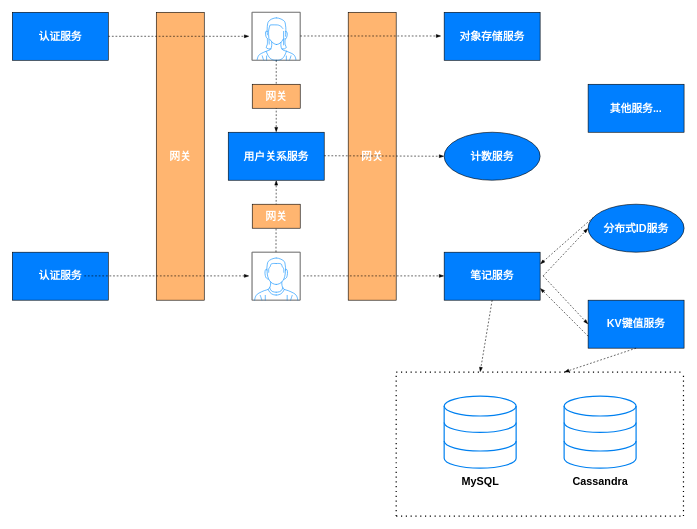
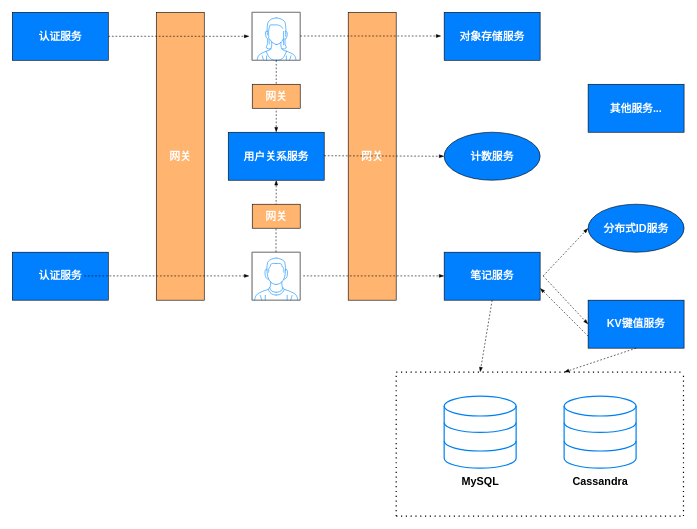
- <mxCell id="23" value="" style="fontSize=12;html=1;endArrow=blockThin;endFill=1;startArrow=none;rounded=0;startFill=0;dashed=1;exitX=0;exitY=0.25;exitDx=0;exitDy=0;entryX=1;entryY=0.25;entryDx=0;entryDy=0;" parent="1" source="19" target="15" edge="1"><mxGeometry width="60" height="60" relative="1" as="geometry"><mxPoint x="915" y="469.5" as="sourcePoint" /><mxPoint x="990" y="390" as="targetPoint" /></mxGeometry></mxCell>
